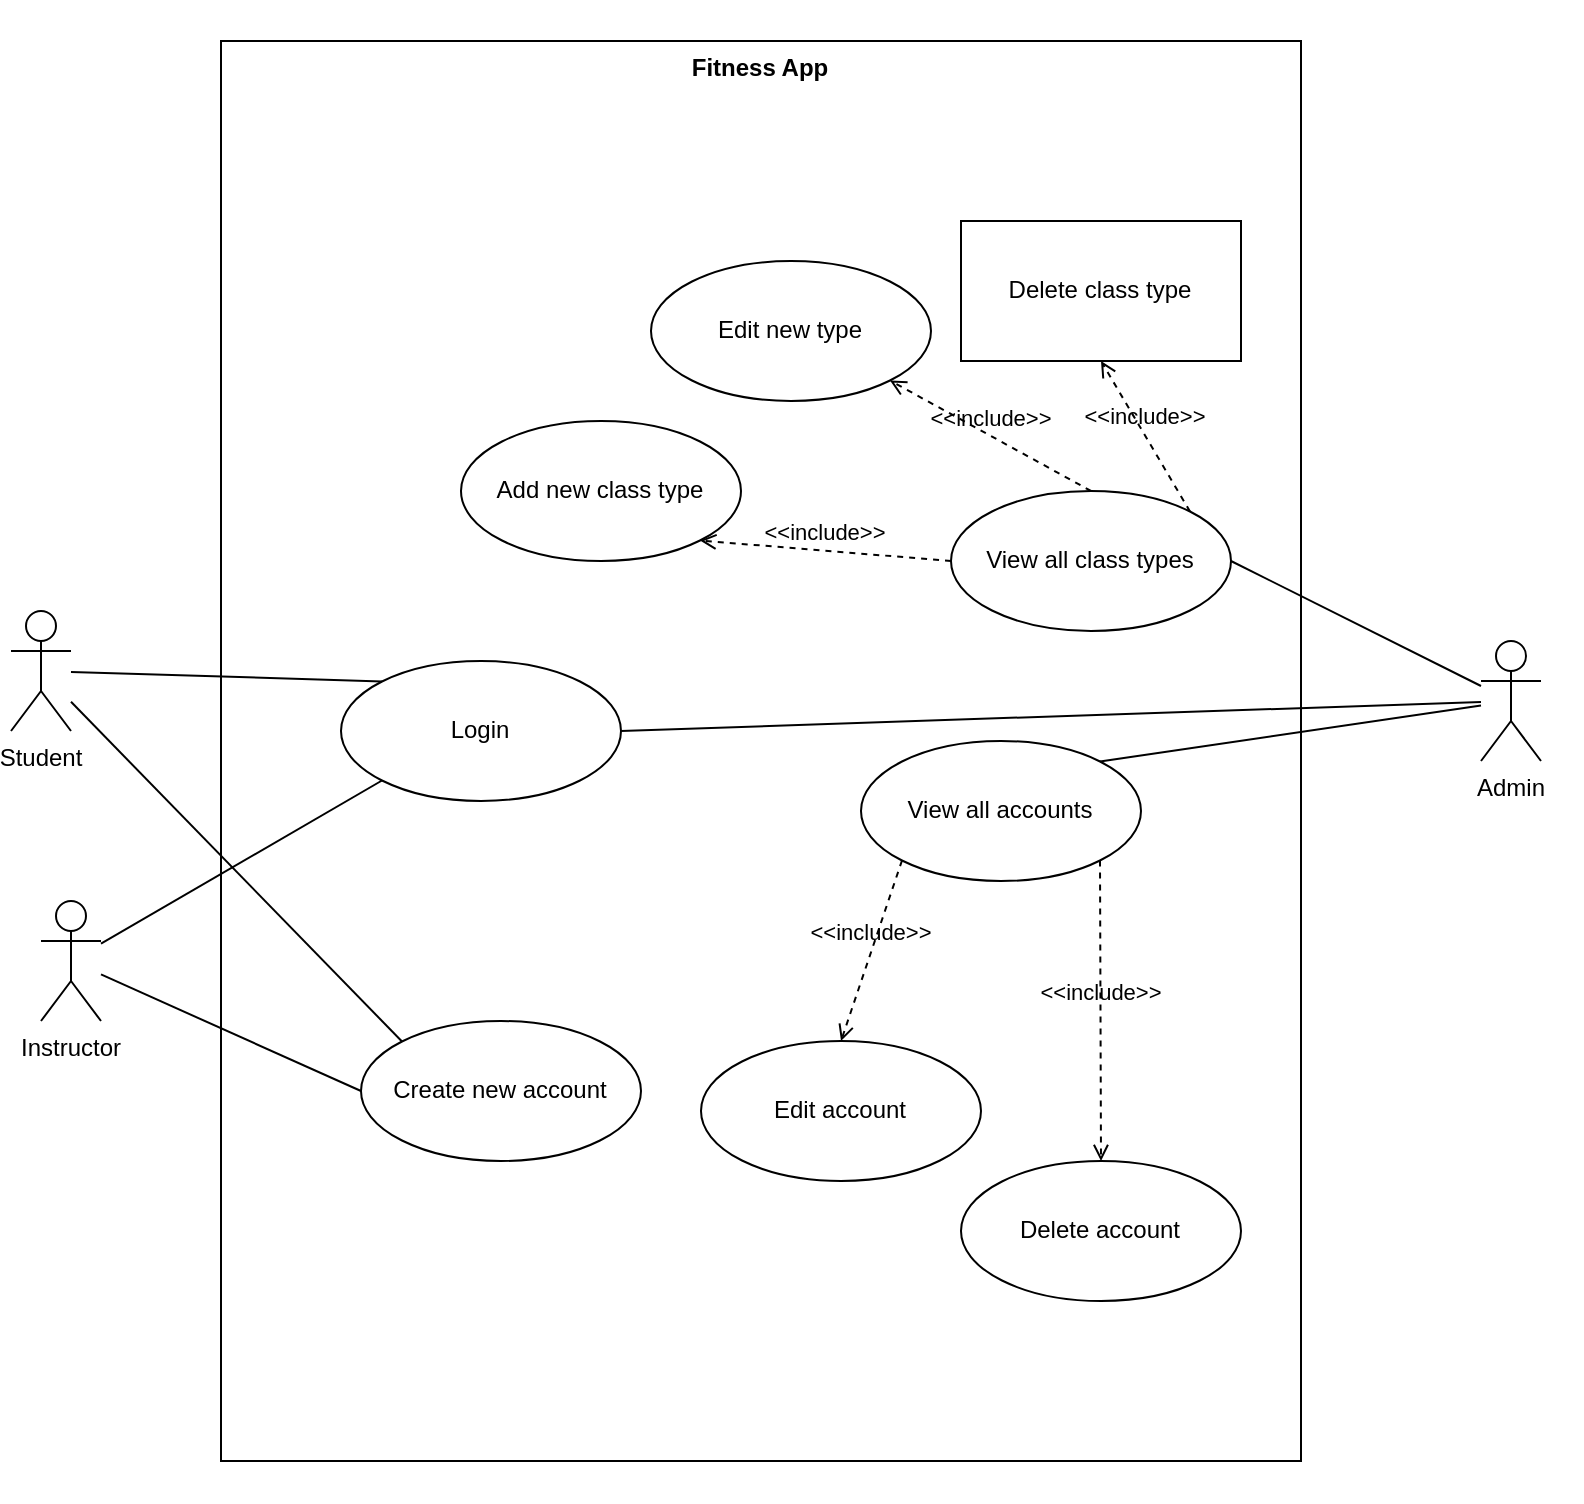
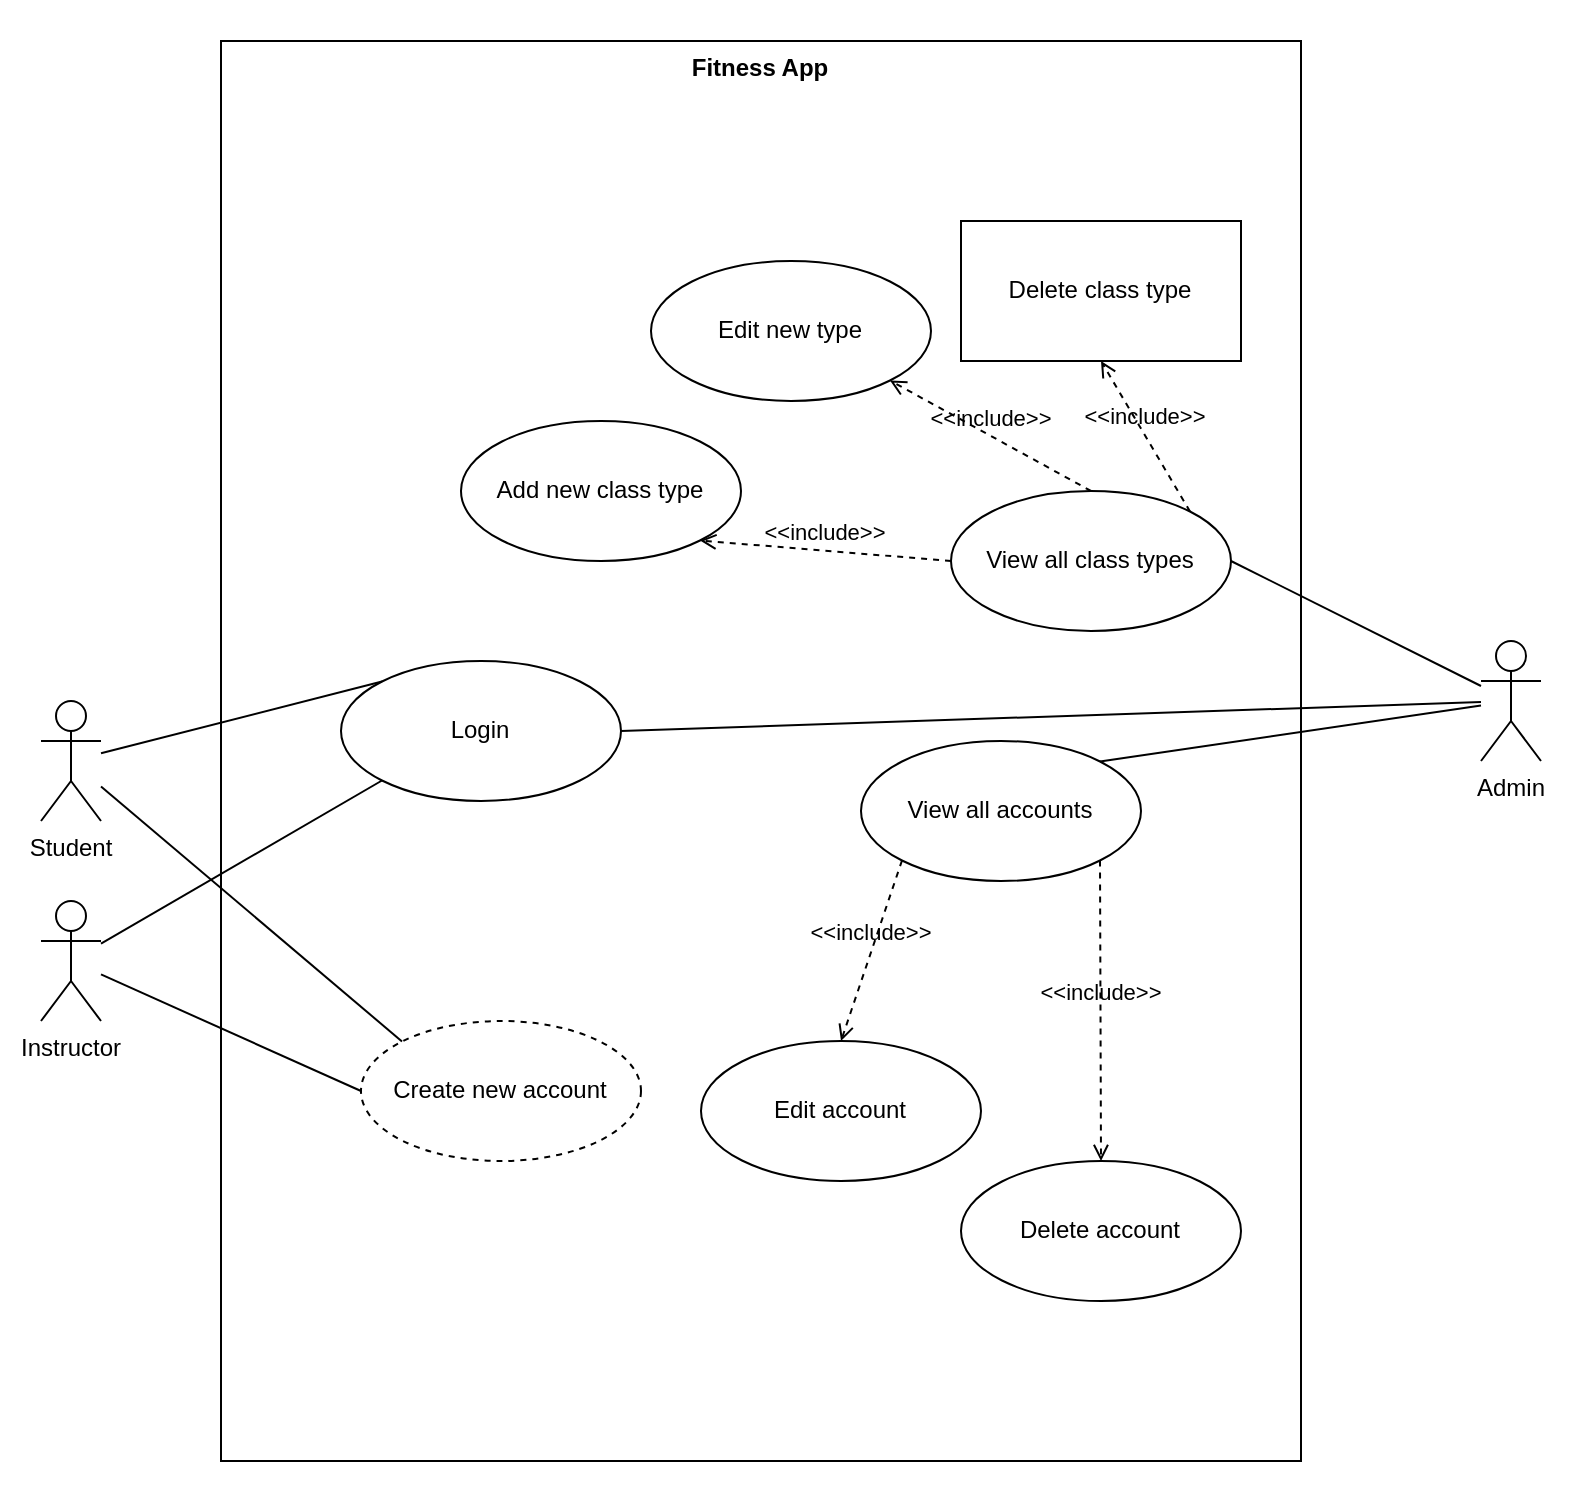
- <mxCell id="18" value="Student" style="shape=umlActor;html=1;verticalLabelPosition=bottom;verticalAlign=top;align=center;" vertex="1" parent="1"><mxGeometry x="5" y="305" width="30" height="60" as="geometry" /></mxCell>
+ <mxCell id="18" value="Student" style="shape=umlActor;html=1;verticalLabelPosition=bottom;verticalAlign=top;align=center;" vertex="1" parent="1"><mxGeometry x="20" y="350" width="30" height="60" as="geometry" /></mxCell>
- <mxCell id="4" value="Create new account" style="ellipse;whiteSpace=wrap;html=1;" vertex="1" parent="1"><mxGeometry x="180" y="510" width="140" height="70" as="geometry" /></mxCell>
+ <mxCell id="4" value="Create new account" style="ellipse;whiteSpace=wrap;html=1;dashed=1;" vertex="1" parent="1"><mxGeometry x="180" y="510" width="140" height="70" as="geometry" /></mxCell>
